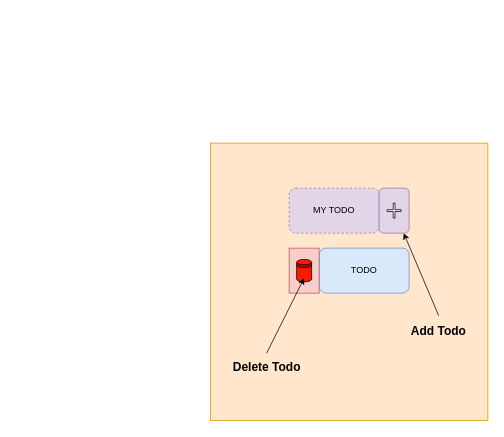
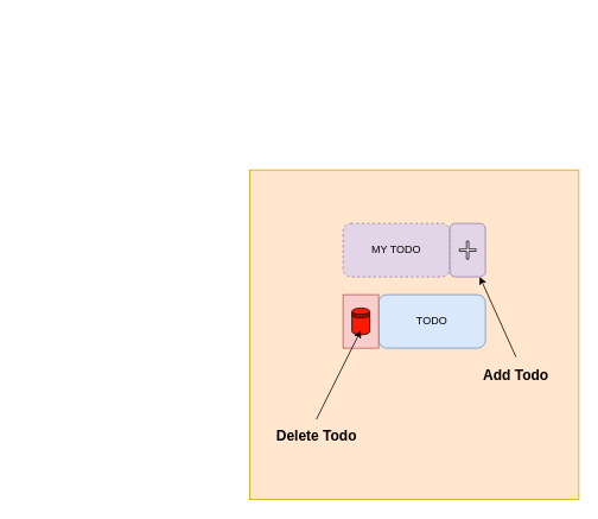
- <mxCell id="8" value="Add Todo" style="text;strokeColor=none;fillColor=none;html=1;fontSize=16;fontStyle=1;verticalAlign=middle;align=center;" vertex="1" parent="1"><mxGeometry x="534.38" y="420" width="100" height="40" as="geometry" /></mxCell>
+ <mxCell id="8" value="Add Todo" style="text;strokeColor=none;fillColor=none;html=1;fontSize=16;fontStyle=1;verticalAlign=middle;align=center;" vertex="1" parent="1"><mxGeometry x="529.38" y="400" width="100" height="40" as="geometry" /></mxCell>
